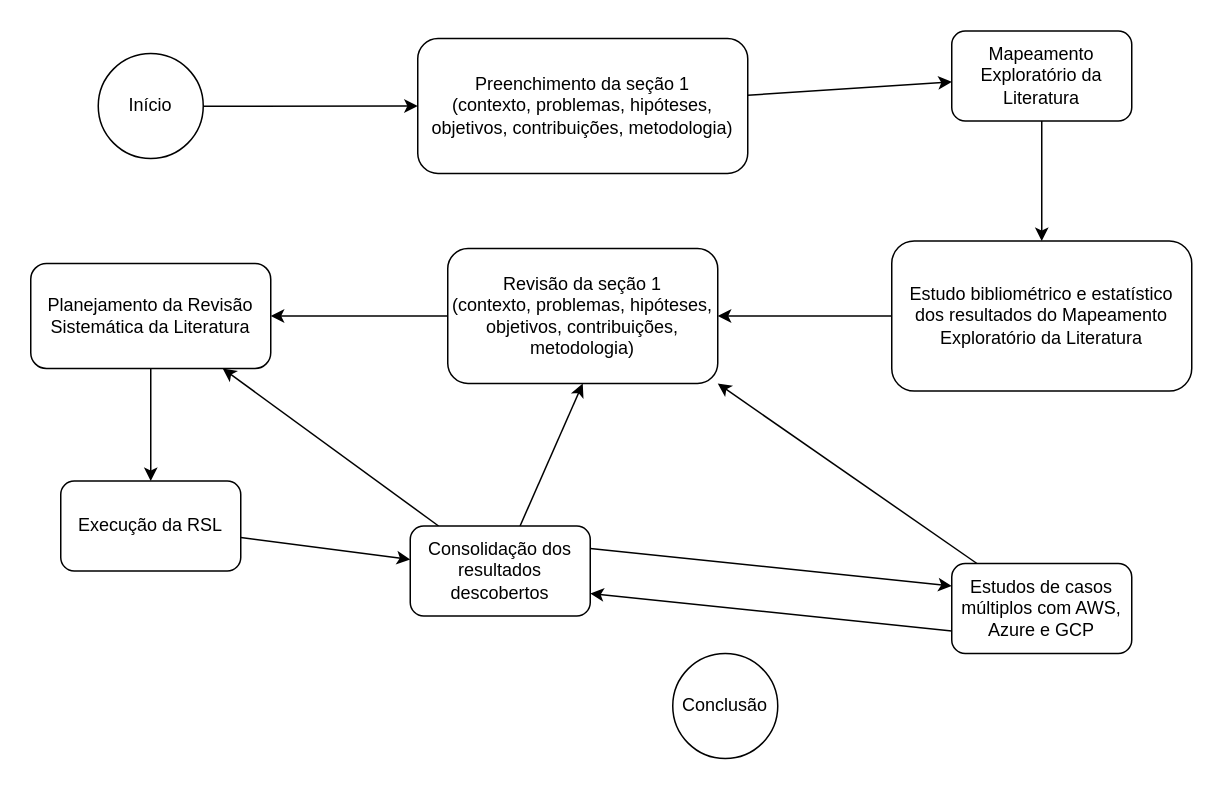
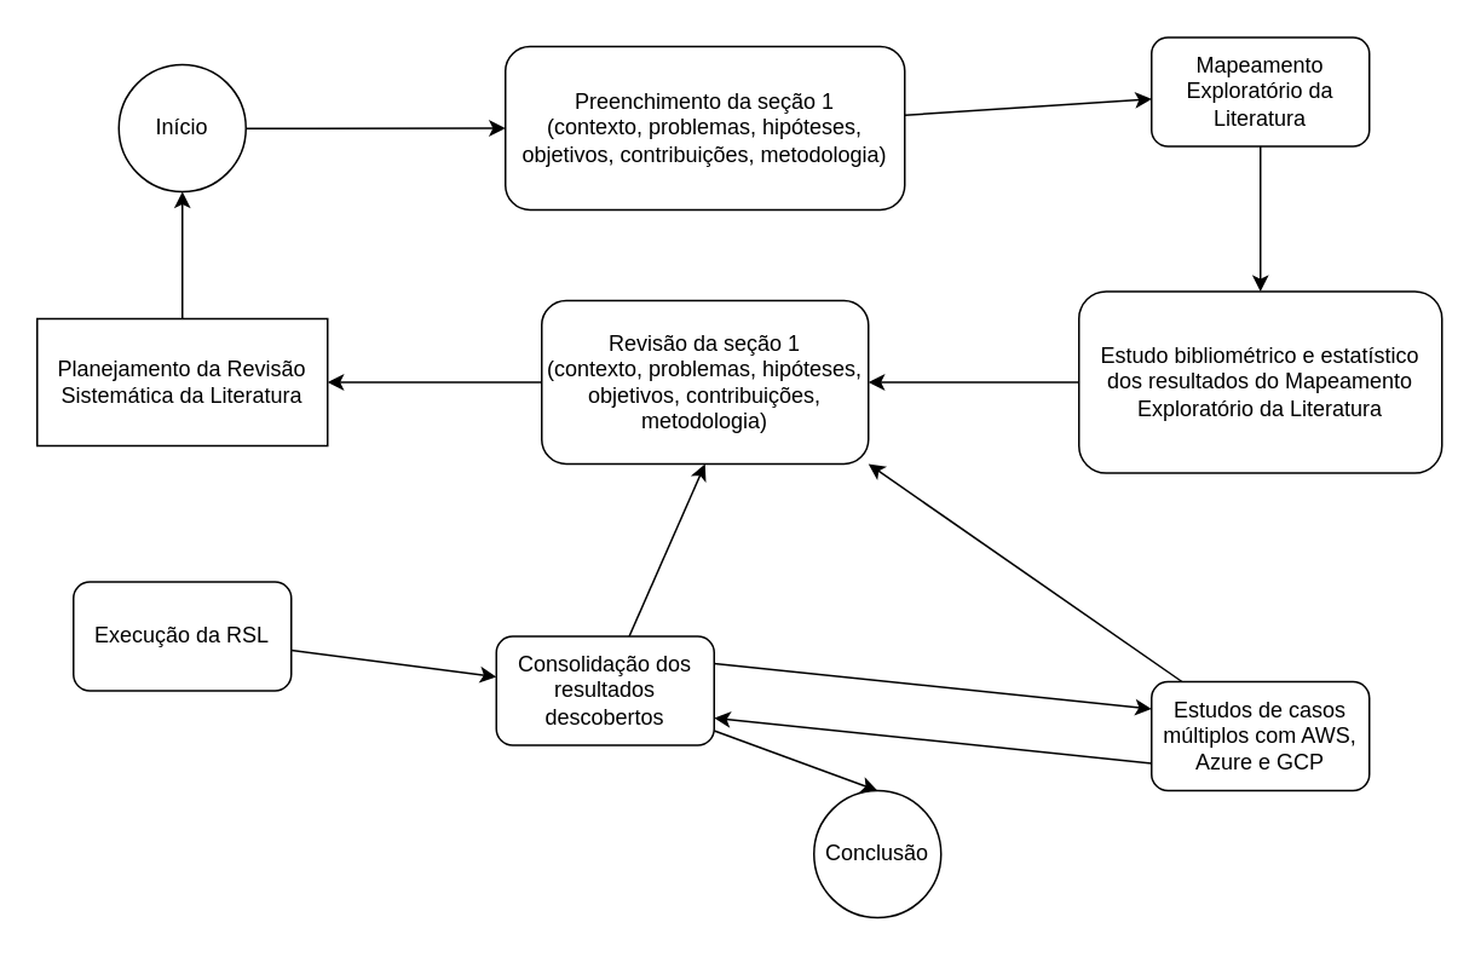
- <mxCell id="13" value="Planejamento da Revisão Sistemática da Literatura" style="whiteSpace=wrap;html=1;rounded=1;fontFamily=Arial;" parent="1" vertex="1"><mxGeometry x="20" y="175" width="160" height="70" as="geometry" /></mxCell>
+ <mxCell id="13" value="Planejamento da Revisão Sistemática da Literatura" style="whiteSpace=wrap;html=1;fontFamily=Arial;rounded=0;" parent="1" vertex="1"><mxGeometry x="20" y="175" width="160" height="70" as="geometry" /></mxCell>
- <mxCell id="12" value="" style="edgeStyle=none;html=1;fontFamily=Arial;" parent="1" source="13" target="15" edge="1"><mxGeometry relative="1" as="geometry" /></mxCell>
+ <mxCell id="12" value="" style="edgeStyle=none;html=1;fontFamily=Arial;" parent="1" source="13" target="5" edge="1"><mxGeometry relative="1" as="geometry" /></mxCell>
- <mxCell id="18" style="edgeStyle=none;html=1;" parent="1" source="19" target="13" edge="1"><mxGeometry relative="1" as="geometry" /></mxCell>
+ <mxCell id="18" style="edgeStyle=none;html=1;entryX=0.5;entryY=0;entryDx=0;entryDy=0;" parent="1" source="19" target="23" edge="1"><mxGeometry relative="1" as="geometry" /></mxCell>
